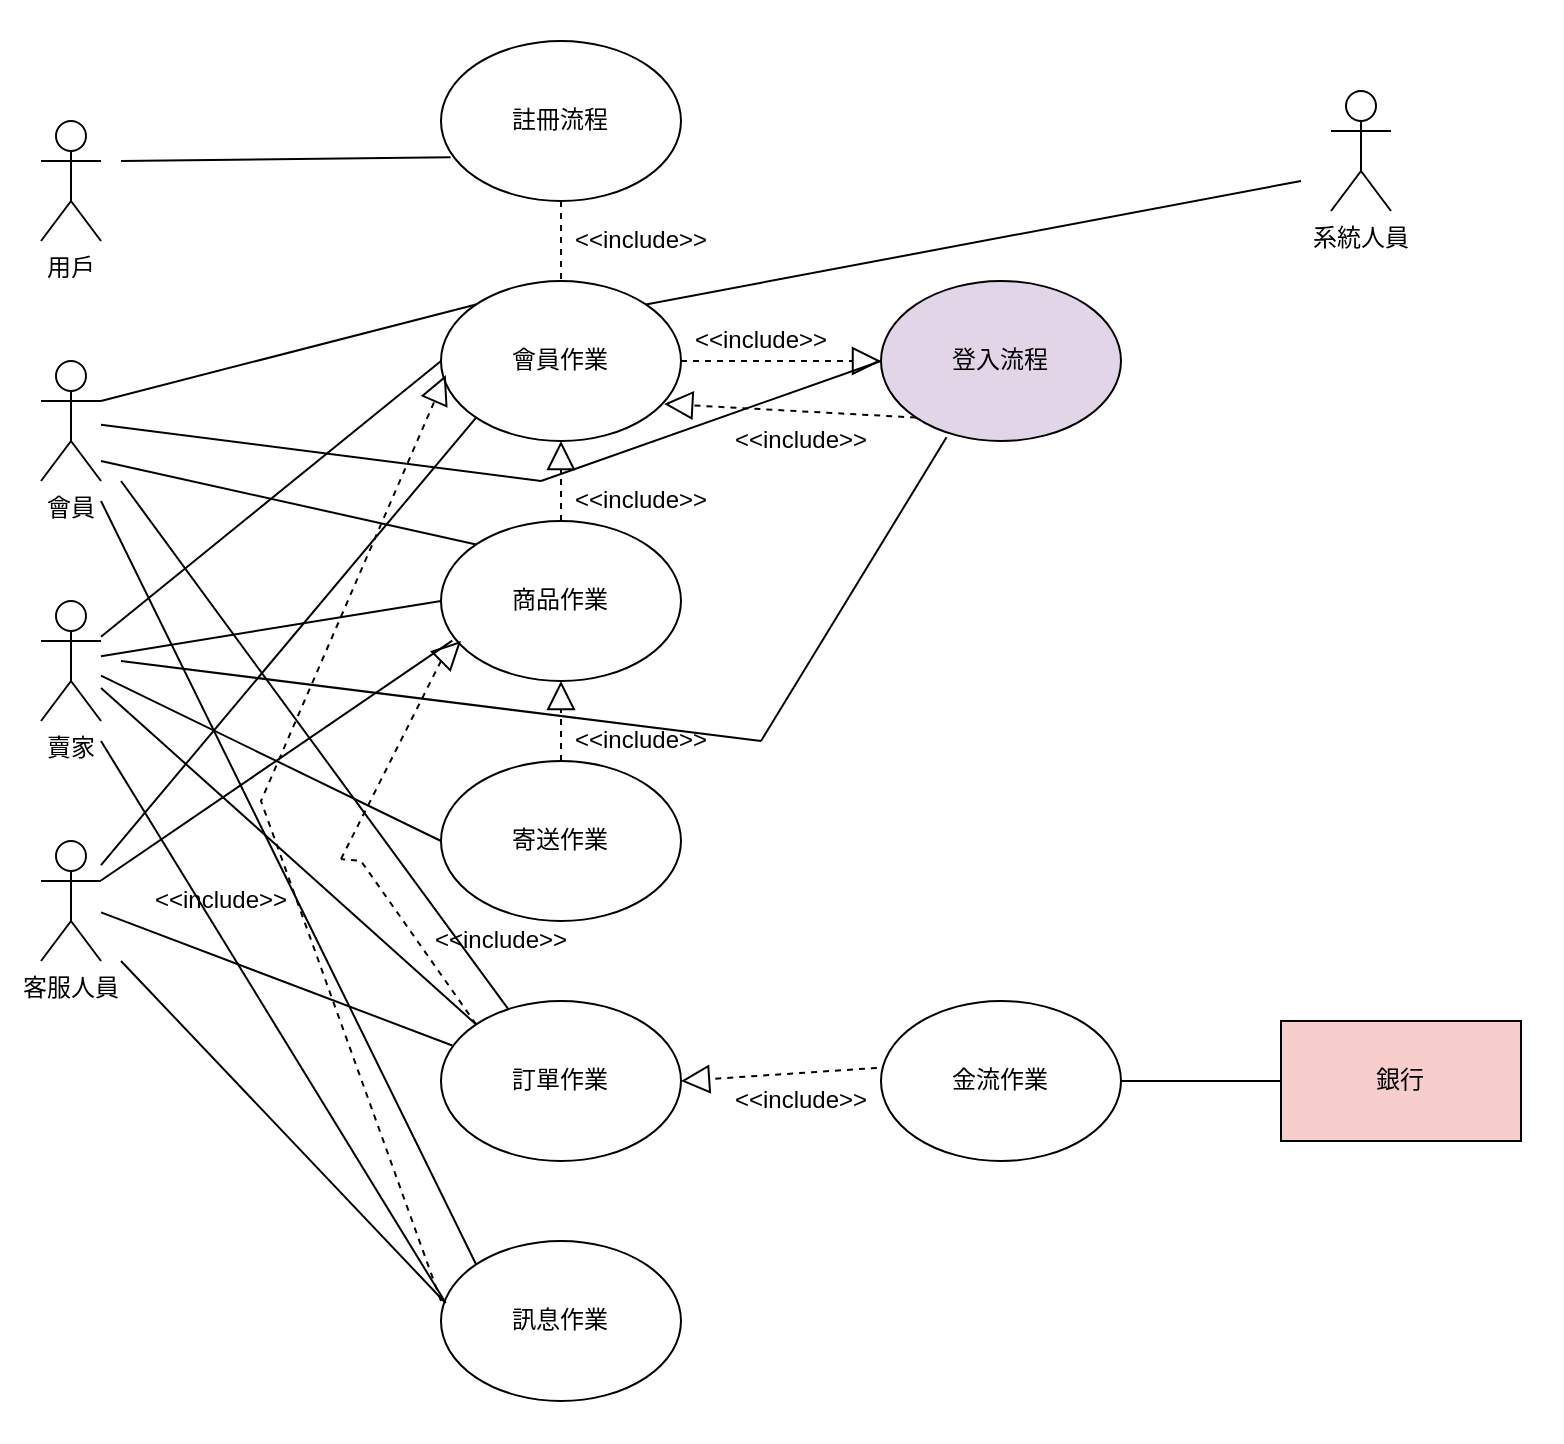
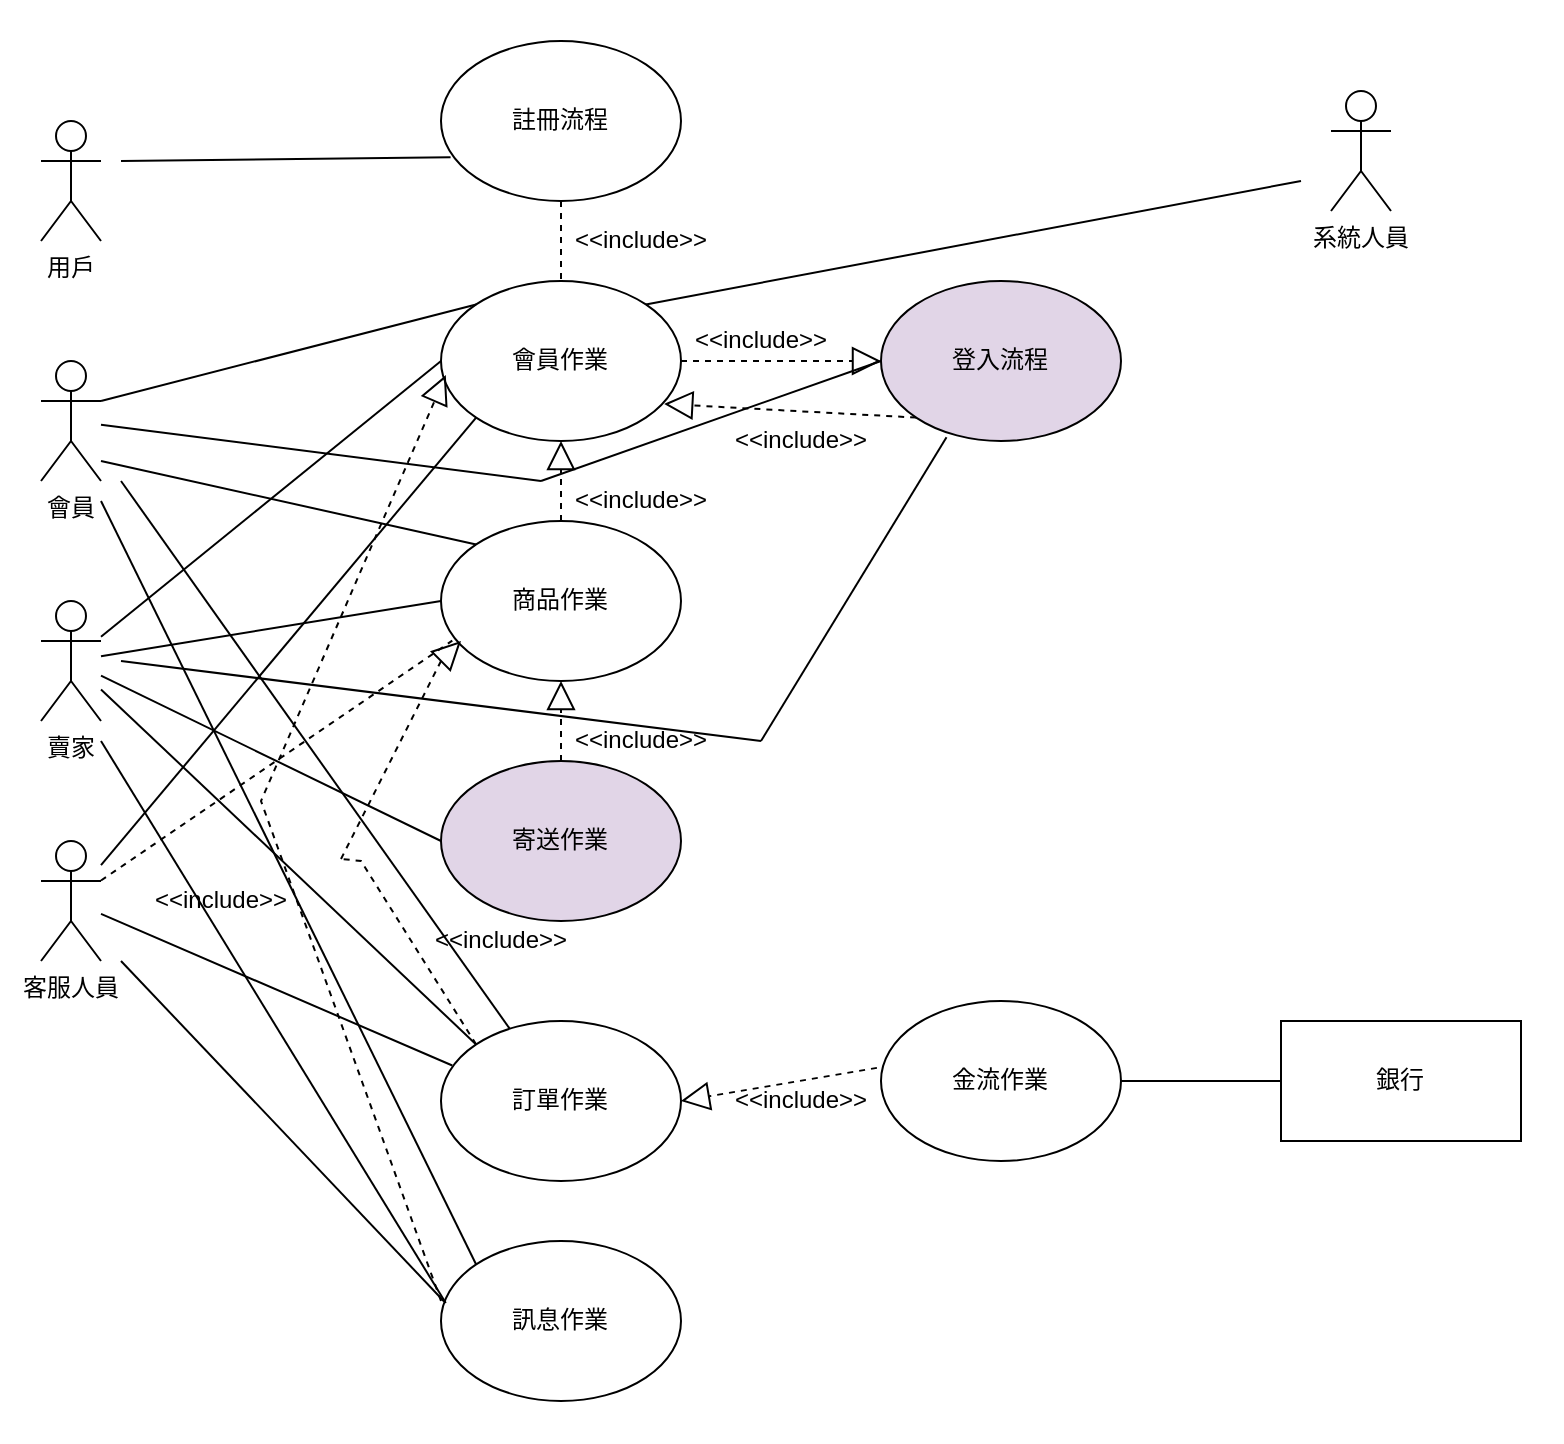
- <mxCell id="27" value="" style="endArrow=none;html=1;rounded=0;entryX=0.047;entryY=0.748;entryDx=0;entryDy=0;entryPerimeter=0;" edge="1" parent="1" source="14" target="6"><mxGeometry width="50" height="50" relative="1" as="geometry"><mxPoint x="340" y="460" as="sourcePoint" /><mxPoint x="390" y="410" as="targetPoint" /></mxGeometry></mxCell>
+ <mxCell id="27" value="" style="endArrow=none;html=1;rounded=0;entryX=0.047;entryY=0.748;entryDx=0;entryDy=0;entryPerimeter=0;dashed=1;" edge="1" parent="1" source="14" target="6"><mxGeometry width="50" height="50" relative="1" as="geometry"><mxPoint x="340" y="460" as="sourcePoint" /><mxPoint x="390" y="410" as="targetPoint" /></mxGeometry></mxCell>
- <mxCell id="7" value="寄送作業" style="ellipse;whiteSpace=wrap;html=1;" parent="1" vertex="1"><mxGeometry x="220" y="380" width="120" height="80" as="geometry" /></mxCell>
+ <mxCell id="7" value="寄送作業" style="ellipse;whiteSpace=wrap;html=1;fillColor=#e1d5e7;" parent="1" vertex="1"><mxGeometry x="220" y="380" width="120" height="80" as="geometry" /></mxCell>
- <mxCell id="8" value="訂單作業" style="ellipse;whiteSpace=wrap;html=1;" parent="1" vertex="1"><mxGeometry x="220" y="500" width="120" height="80" as="geometry" /></mxCell>
+ <mxCell id="8" value="訂單作業" style="ellipse;whiteSpace=wrap;html=1;" parent="1" vertex="1"><mxGeometry x="220" y="510" width="120" height="80" as="geometry" /></mxCell>
- <mxCell id="51" value="銀行" style="rounded=0;whiteSpace=wrap;html=1;fillColor=#f8cecc;" vertex="1" parent="1"><mxGeometry x="640" y="510" width="120" height="60" as="geometry" /></mxCell>
+ <mxCell id="51" value="銀行" style="rounded=0;whiteSpace=wrap;html=1;" vertex="1" parent="1"><mxGeometry x="640" y="510" width="120" height="60" as="geometry" /></mxCell>
